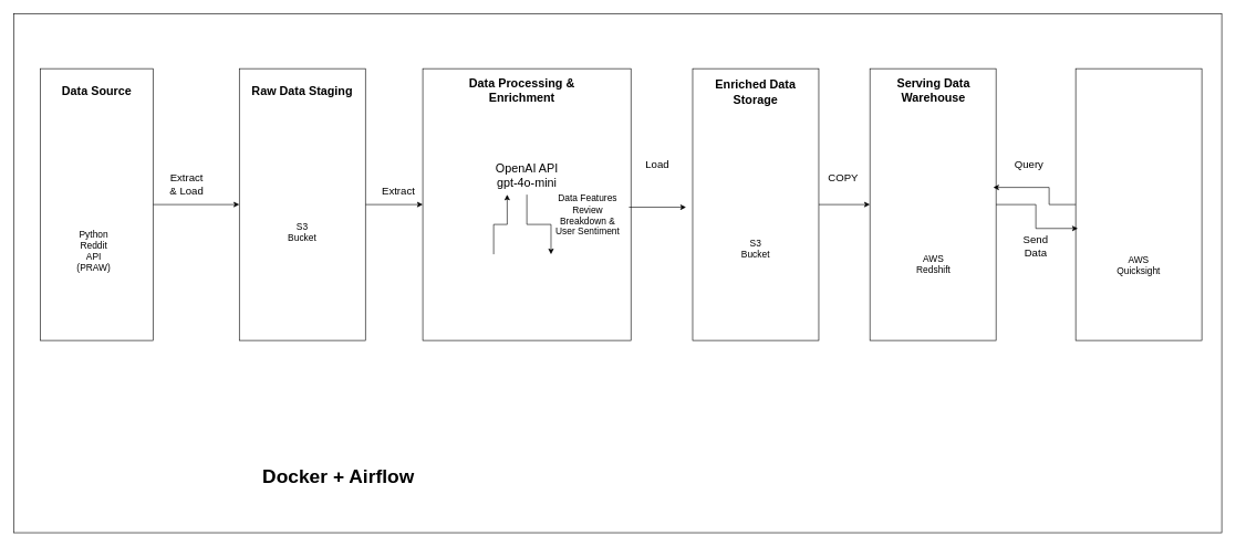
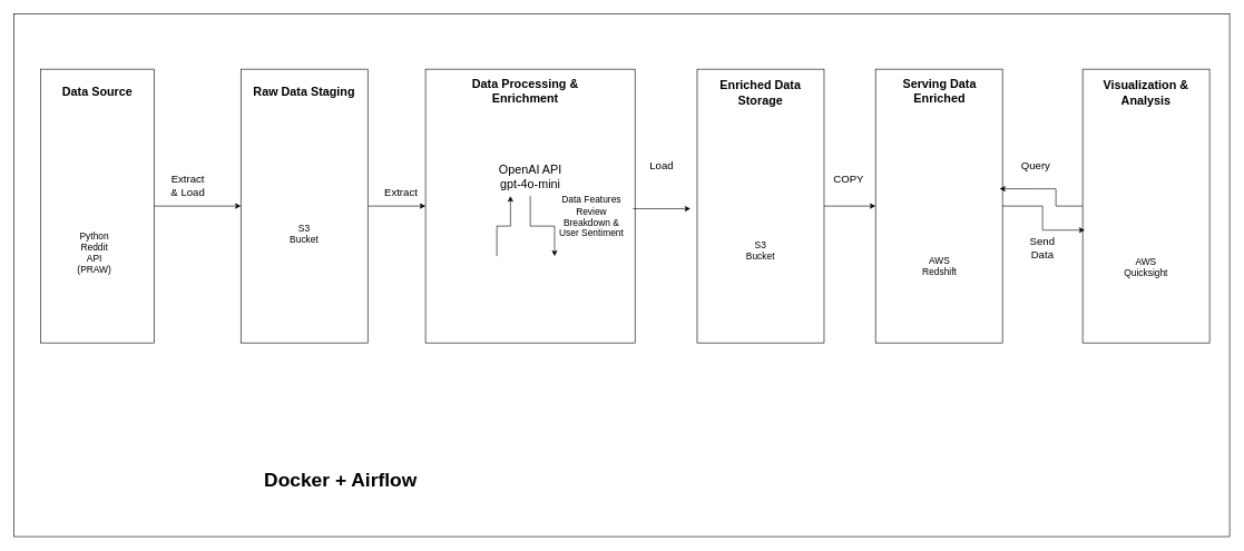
- <mxCell id="39" value="&lt;font style=&quot;font-size: 18px;&quot;&gt;&lt;b&gt;Serving Data Warehouse&lt;/b&gt;&lt;/font&gt;" style="text;html=1;align=center;verticalAlign=middle;whiteSpace=wrap;rounded=0;" vertex="1" parent="1"><mxGeometry x="1336" y="122.02" width="140" height="30" as="geometry" /></mxCell>
+ <mxCell id="39" value="&lt;font style=&quot;font-size: 18px;&quot;&gt;&lt;b&gt;Serving Data Enriched&lt;/b&gt;&lt;/font&gt;" style="text;html=1;align=center;verticalAlign=middle;whiteSpace=wrap;rounded=0;" vertex="1" parent="1"><mxGeometry x="1336" y="122.02" width="140" height="30" as="geometry" /></mxCell>
+ <mxCell id="4" value="&lt;font style=&quot;font-size: 18px;&quot;&gt;&lt;b&gt;Visualization &amp;amp; Analysis&lt;/b&gt;&lt;/font&gt;" style="text;html=1;align=center;verticalAlign=middle;whiteSpace=wrap;rounded=0;" vertex="1" parent="1"><mxGeometry x="1645" y="123.98" width="140" height="30" as="geometry" /></mxCell>
